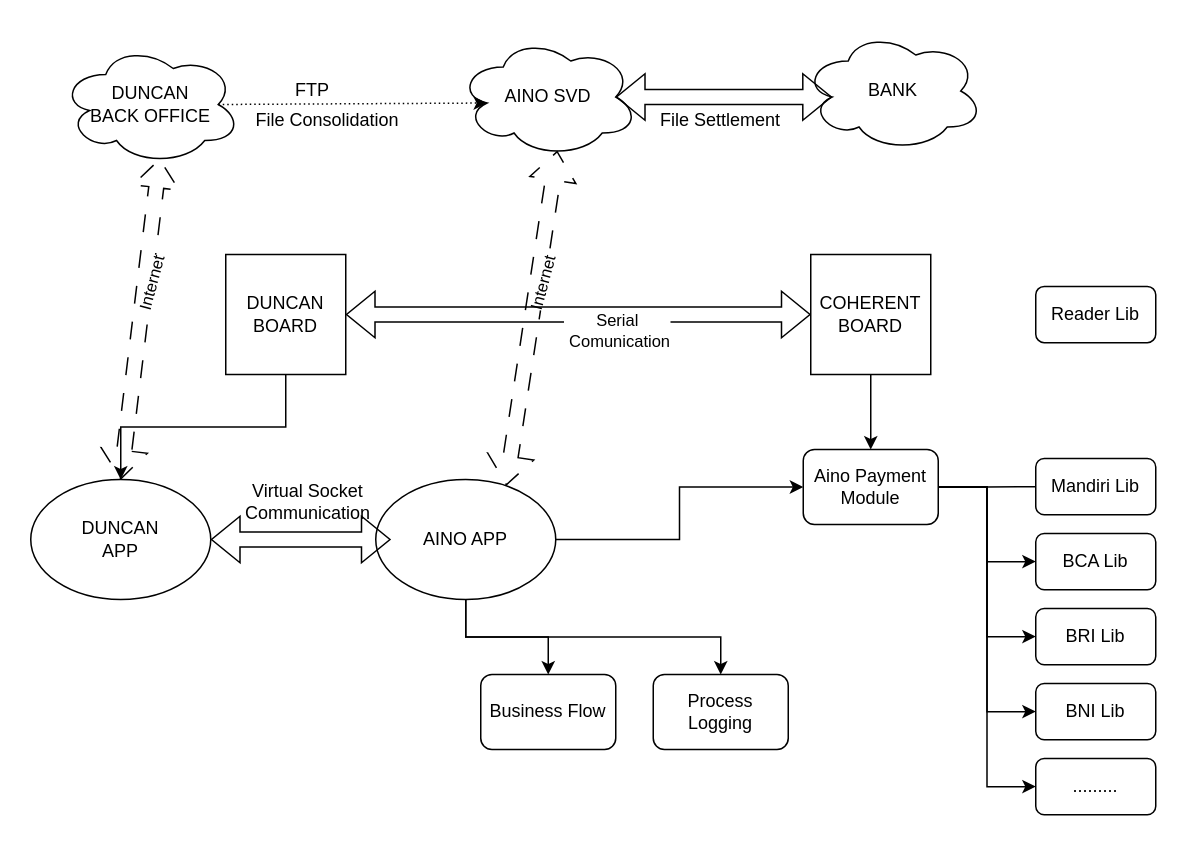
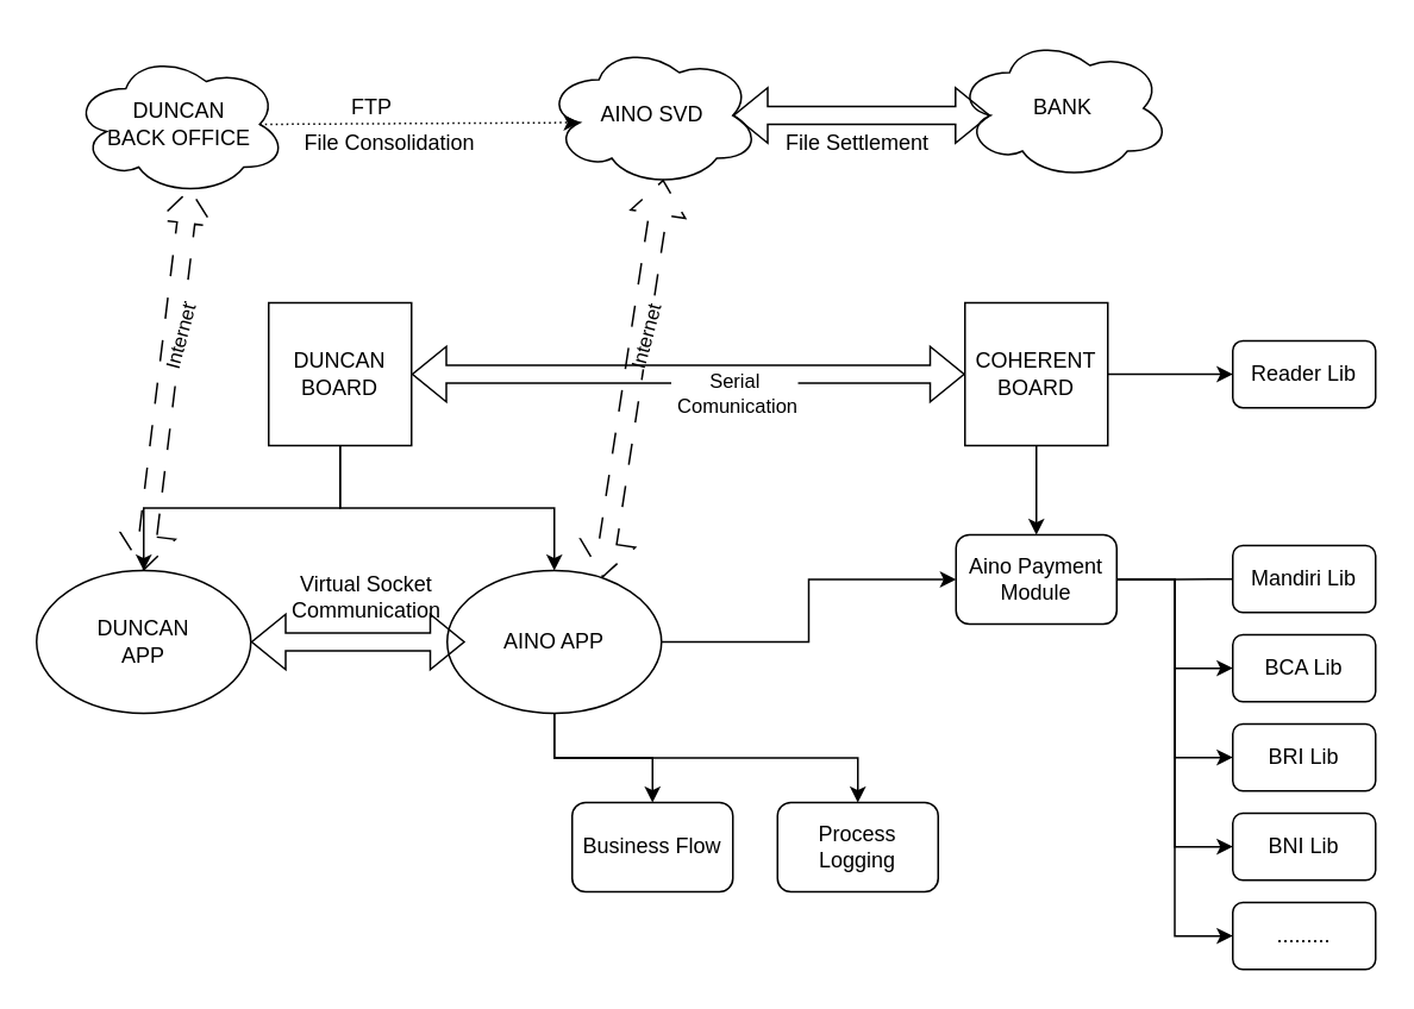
+ <mxCell id="10" style="edgeStyle=orthogonalEdgeStyle;rounded=0;orthogonalLoop=1;jettySize=auto;html=1;exitX=1;exitY=0.5;exitDx=0;exitDy=0;entryX=0;entryY=0.5;entryDx=0;entryDy=0;" parent="1" source="12" target="32" edge="1"><mxGeometry relative="1" as="geometry" /></mxCell>
+ <mxCell id="8" style="edgeStyle=orthogonalEdgeStyle;rounded=0;orthogonalLoop=1;jettySize=auto;html=1;exitX=0.5;exitY=1;exitDx=0;exitDy=0;entryX=0.5;entryY=0;entryDx=0;entryDy=0;" parent="1" source="9" target="17" edge="1"><mxGeometry relative="1" as="geometry" /></mxCell>
